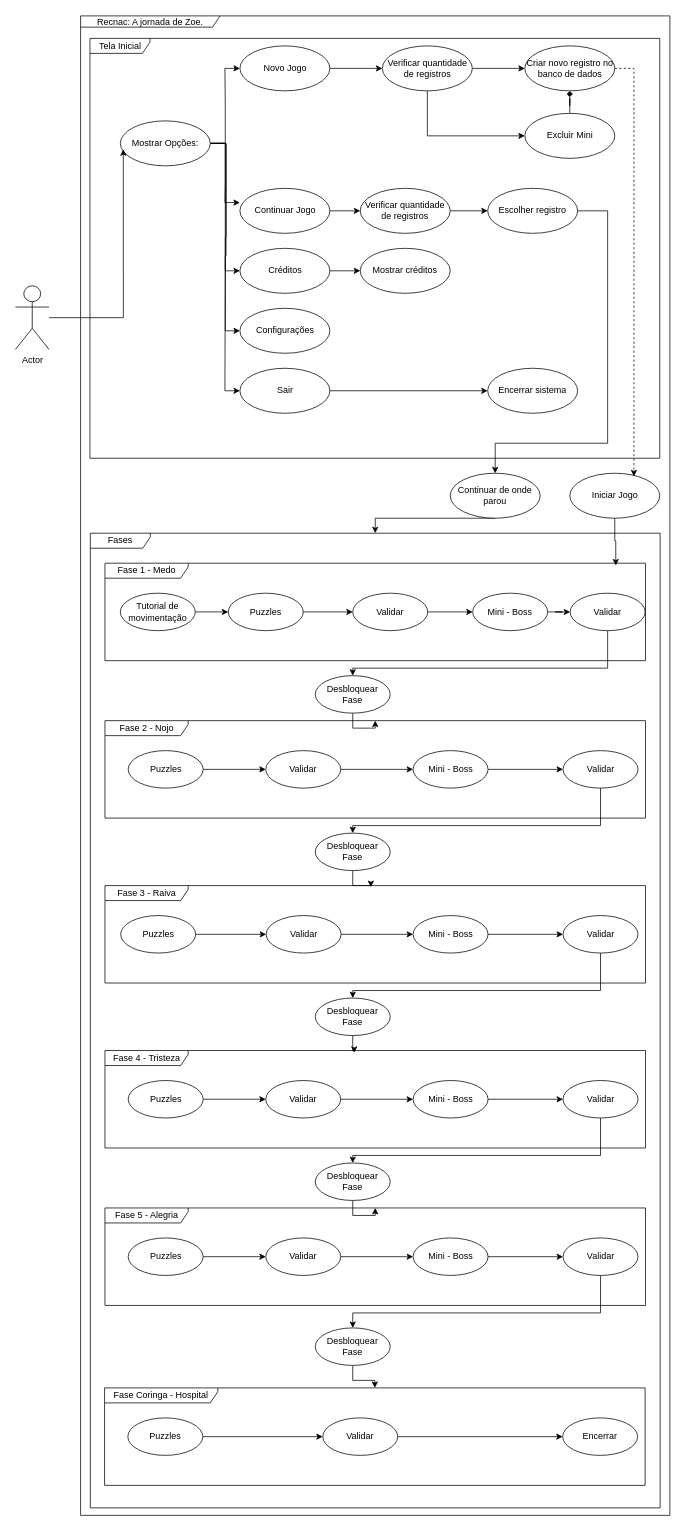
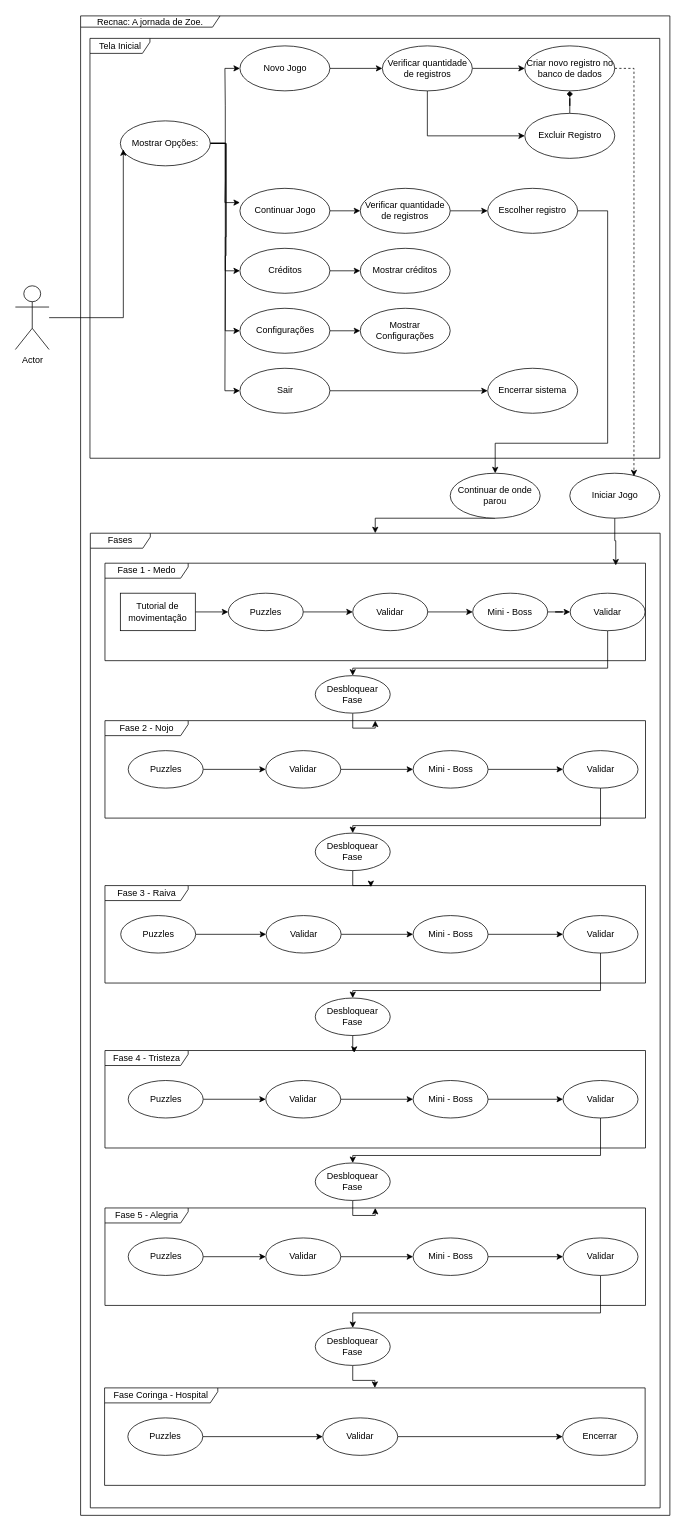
- <mxCell id="89" value="Excluir Mini" style="ellipse;whiteSpace=wrap;html=1;" vertex="1" parent="1"><mxGeometry x="699.5" y="150" width="120" height="60" as="geometry" /></mxCell>
+ <mxCell id="89" value="Excluir Registro" style="ellipse;whiteSpace=wrap;html=1;" vertex="1" parent="1"><mxGeometry x="699.5" y="150" width="120" height="60" as="geometry" /></mxCell>
+ <mxCell id="81" style="edgeStyle=orthogonalEdgeStyle;rounded=0;orthogonalLoop=1;jettySize=auto;html=1;entryX=0;entryY=0.5;entryDx=0;entryDy=0;" edge="1" parent="1" source="82" target="98"><mxGeometry relative="1" as="geometry" /></mxCell>
+ <mxCell id="98" value="Mostrar Configurações" style="ellipse;whiteSpace=wrap;html=1;" vertex="1" parent="1"><mxGeometry x="480" y="410" width="120" height="60" as="geometry" /></mxCell>
- <mxCell id="13" value="Tutorial de movimentação" style="ellipse;whiteSpace=wrap;html=1;" vertex="1" parent="1"><mxGeometry x="160" y="790" width="100" height="50" as="geometry" /></mxCell>
+ <mxCell id="13" value="Tutorial de movimentação" style="whiteSpace=wrap;html=1;rounded=0;" vertex="1" parent="1"><mxGeometry x="160" y="790" width="100" height="50" as="geometry" /></mxCell>
